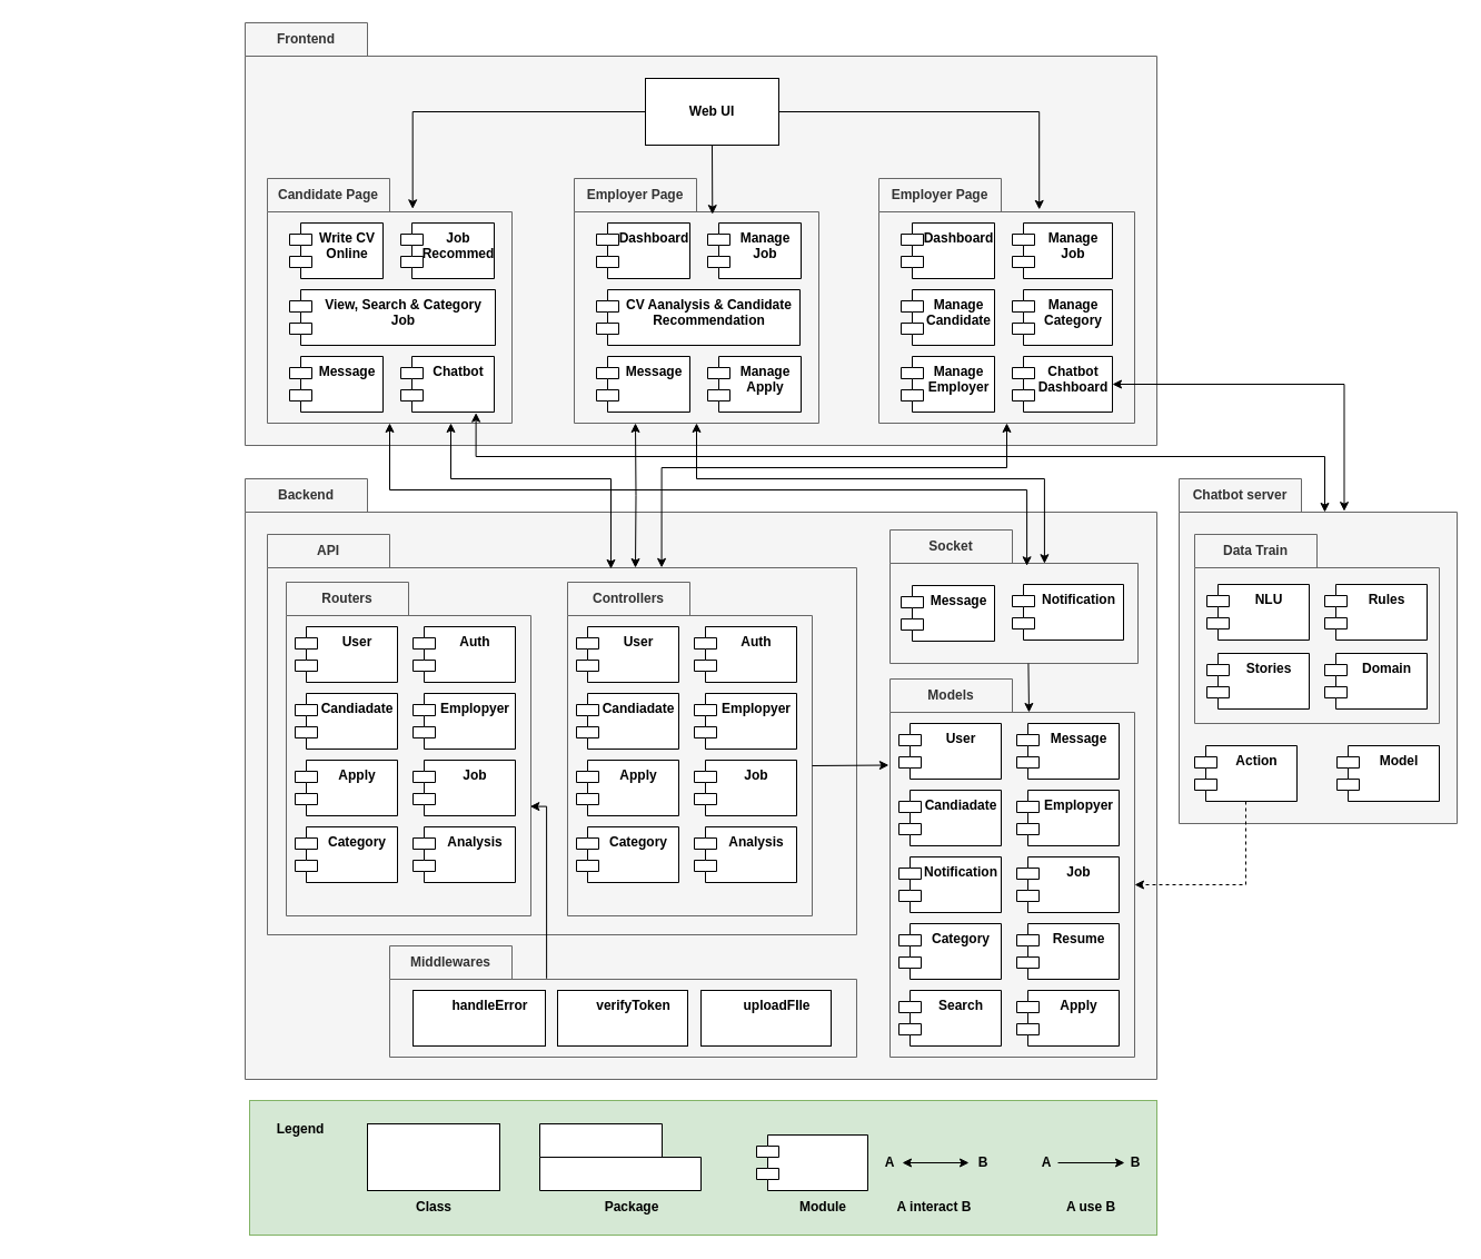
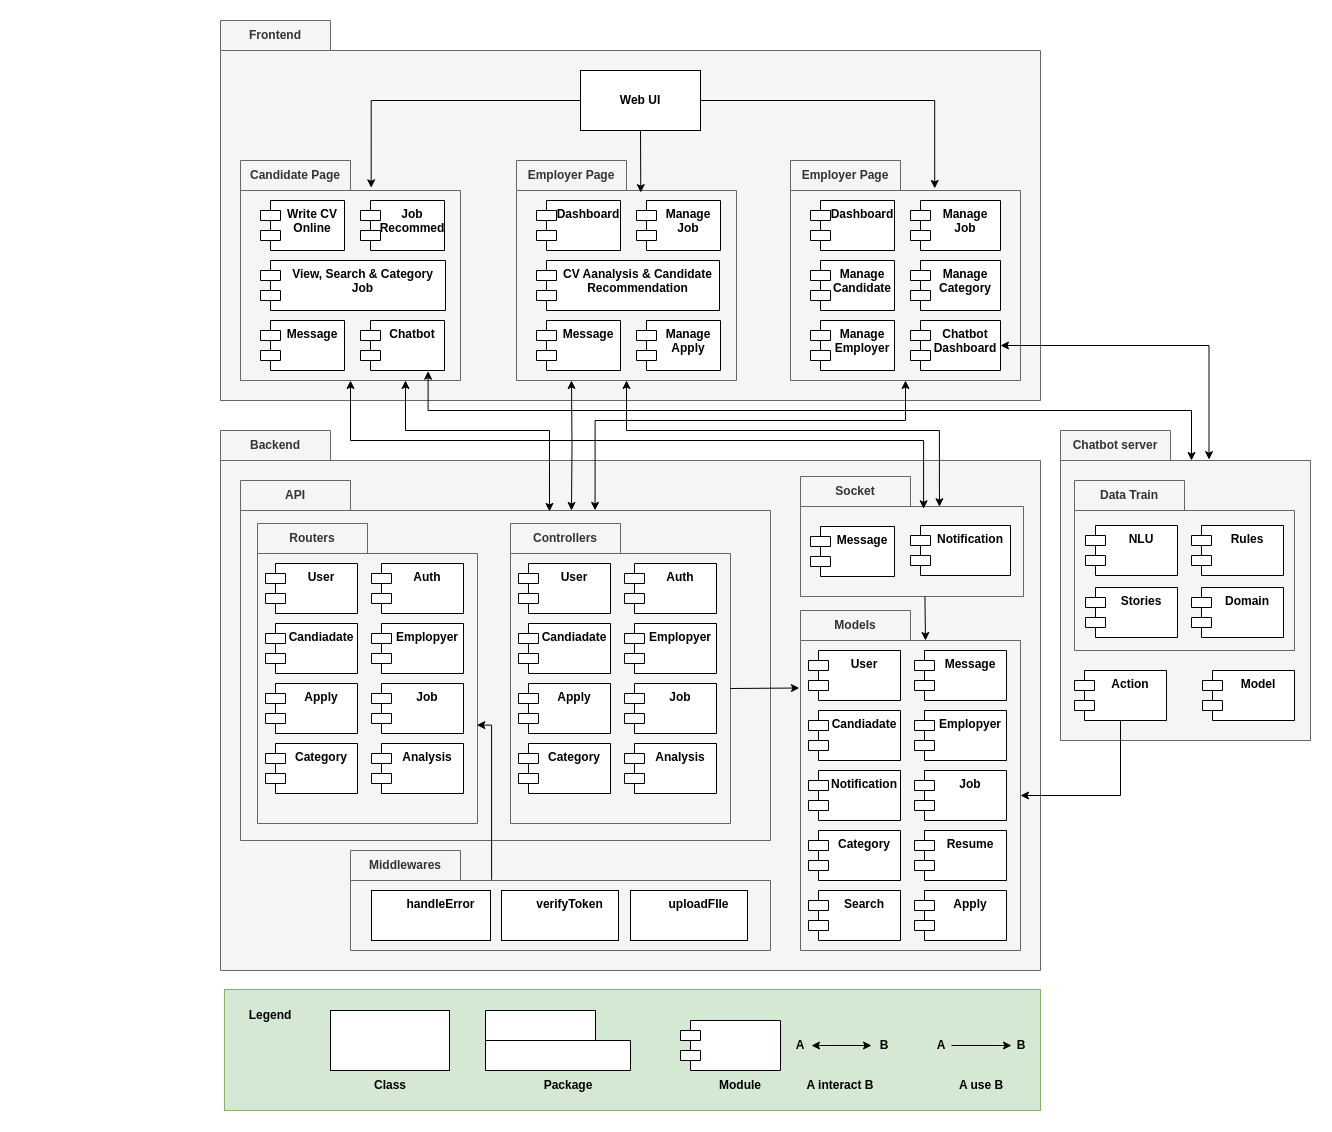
- <mxCell id="98" value="" style="endArrow=classic;html=1;rounded=0;entryX=0;entryY=0;entryDx=220;entryDy=185;entryPerimeter=0;exitX=0.5;exitY=1;exitDx=0;exitDy=0;dashed=1;" edge="1" parent="1" source="96" target="51"><mxGeometry width="50" height="50" relative="1" as="geometry"><mxPoint x="1060" y="660" as="sourcePoint" /><mxPoint x="809" y="698" as="targetPoint" /><Array as="points"><mxPoint x="1120" y="795" /></Array></mxGeometry></mxCell>
+ <mxCell id="98" value="" style="endArrow=classic;html=1;rounded=0;entryX=0;entryY=0;entryDx=220;entryDy=185;entryPerimeter=0;exitX=0.5;exitY=1;exitDx=0;exitDy=0;" edge="1" parent="1" source="96" target="51"><mxGeometry width="50" height="50" relative="1" as="geometry"><mxPoint x="1060" y="660" as="sourcePoint" /><mxPoint x="809" y="698" as="targetPoint" /><Array as="points"><mxPoint x="1120" y="795" /></Array></mxGeometry></mxCell>
